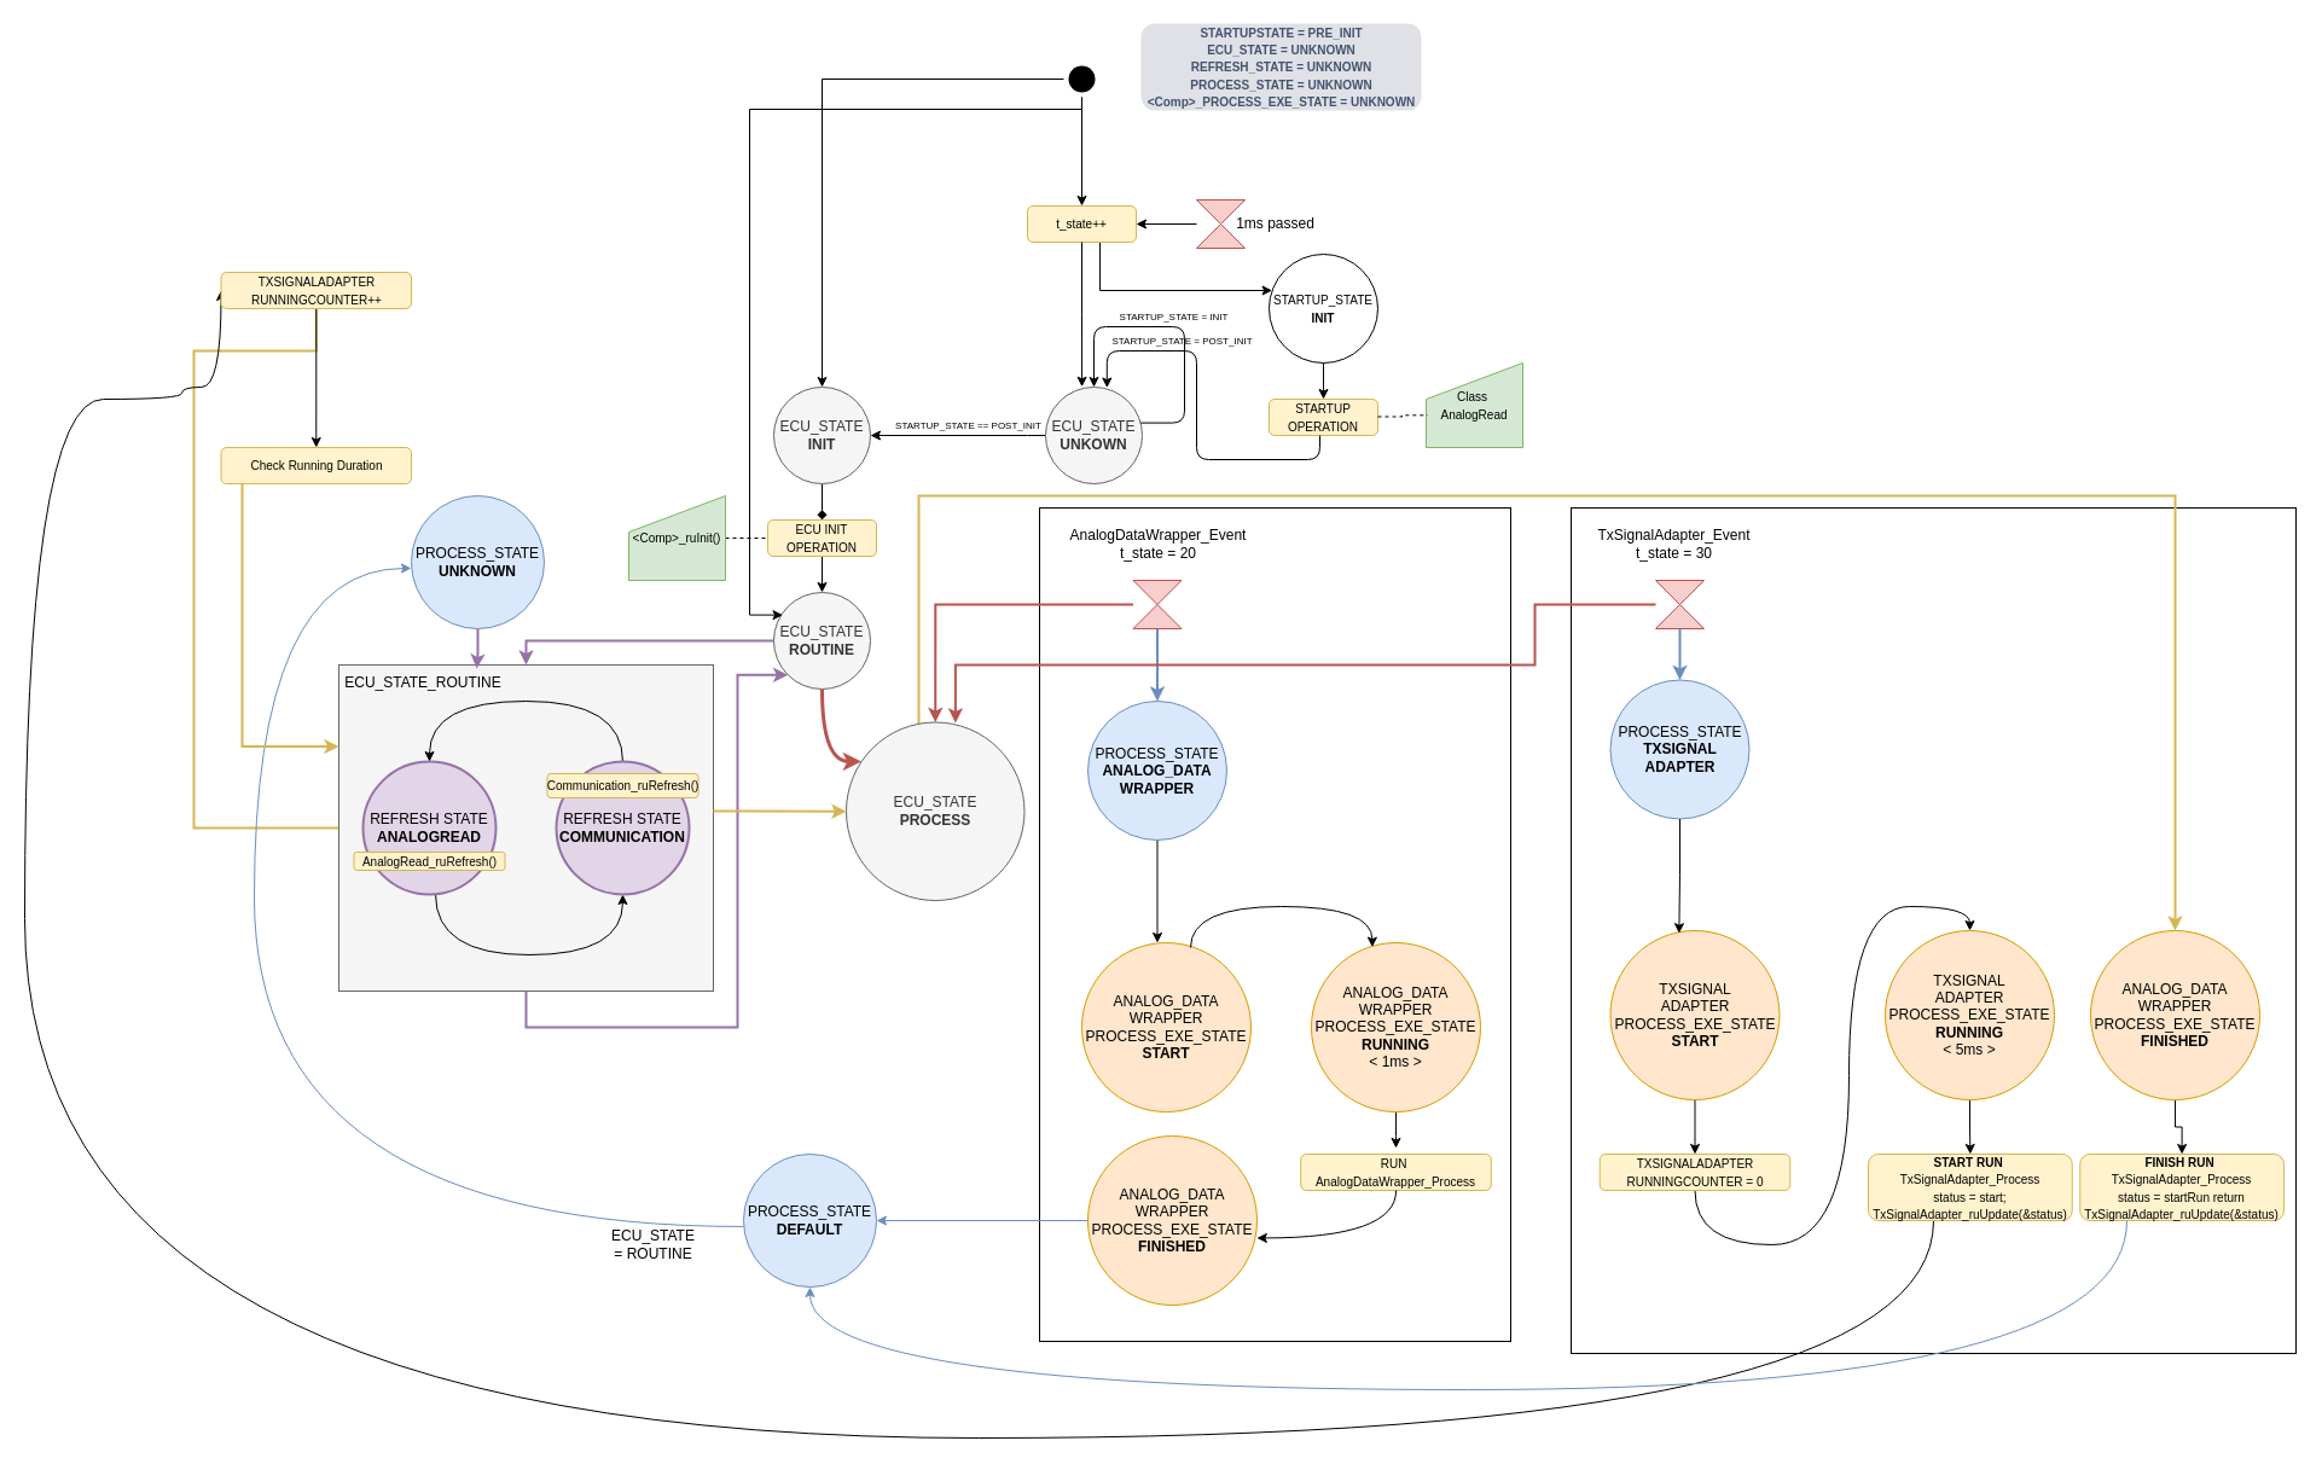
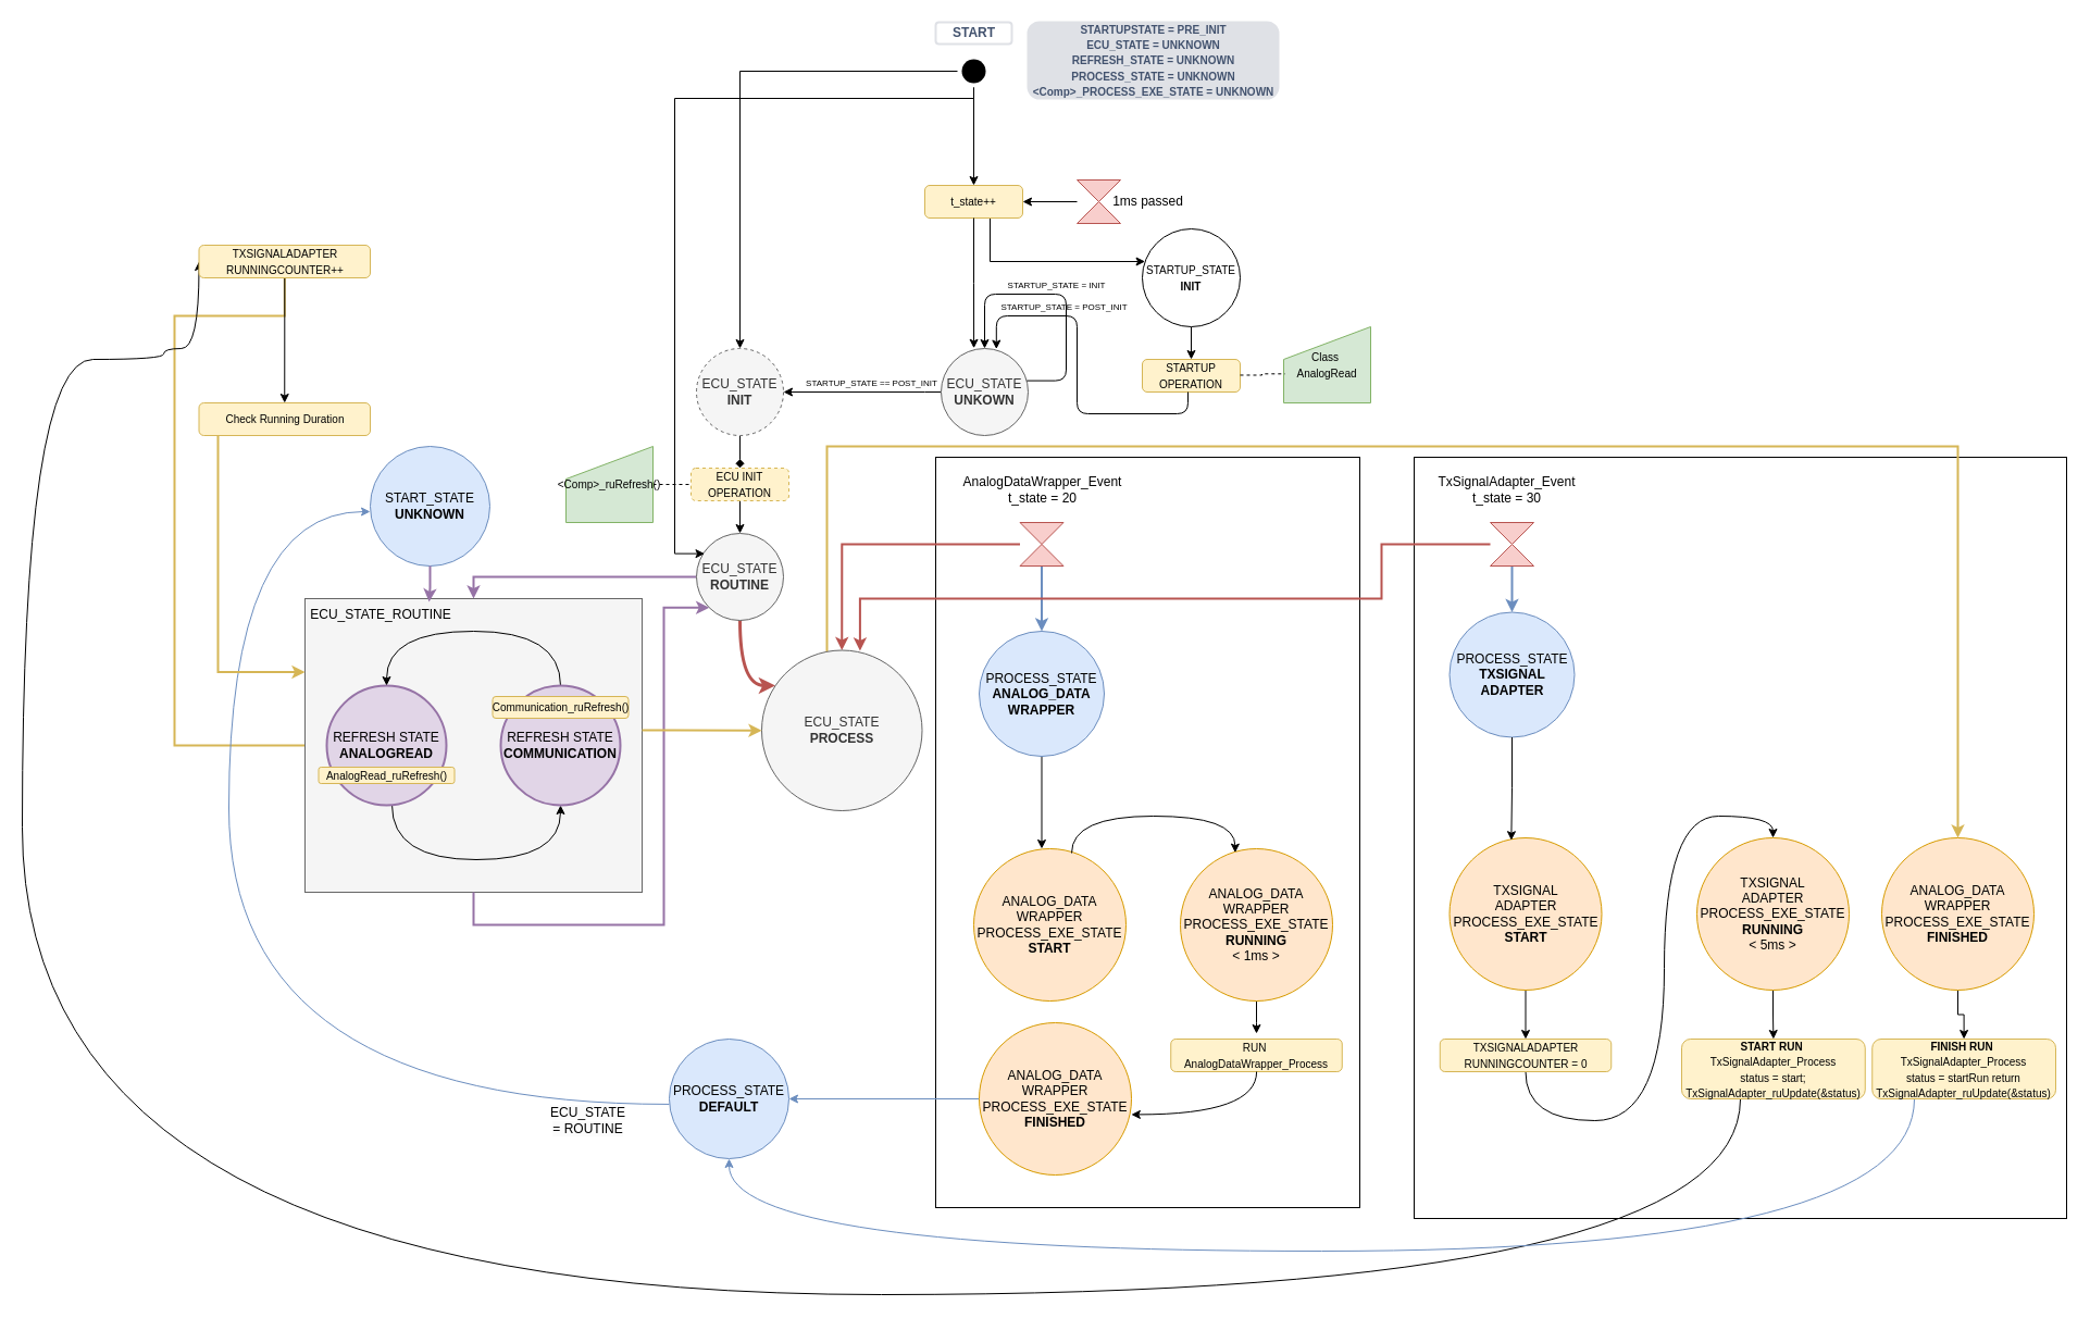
+ <mxCell id="9" value="START" style="dashed=0;html=1;rounded=1;strokeColor=#DFE1E6;fontSize=12;align=center;fontStyle=1;strokeWidth=2;fontColor=#42526E" parent="1" vertex="1"><mxGeometry x="860" y="20" width="70" height="20" as="geometry" /></mxCell>
- <mxCell id="16" value="ECU_STATE&lt;div&gt;&lt;b&gt;INIT&lt;/b&gt;&lt;/div&gt;" style="ellipse;whiteSpace=wrap;html=1;aspect=fixed;fillColor=#f5f5f5;fontColor=#333333;strokeColor=#666666;" parent="1" vertex="1"><mxGeometry x="640" y="320" width="80" height="80" as="geometry" /></mxCell>
+ <mxCell id="16" value="ECU_STATE&lt;div&gt;&lt;b&gt;INIT&lt;/b&gt;&lt;/div&gt;" style="ellipse;whiteSpace=wrap;html=1;aspect=fixed;fillColor=#f5f5f5;fontColor=#333333;strokeColor=#666666;dashed=1;" parent="1" vertex="1"><mxGeometry x="640" y="320" width="80" height="80" as="geometry" /></mxCell>
- <mxCell id="32" value="&lt;span style=&quot;font-size: 10px;&quot;&gt;&amp;lt;Comp&amp;gt;_ruInit()&lt;/span&gt;" style="shape=manualInput;whiteSpace=wrap;html=1;fillColor=#d5e8d4;strokeColor=#82b366;" parent="1" vertex="1"><mxGeometry x="520" y="410" width="80" height="70" as="geometry" /></mxCell>
+ <mxCell id="32" value="&lt;span style=&quot;font-size: 10px;&quot;&gt;&amp;lt;Comp&amp;gt;_ruRefresh()&lt;/span&gt;" style="shape=manualInput;whiteSpace=wrap;html=1;fillColor=#d5e8d4;strokeColor=#82b366;" parent="1" vertex="1"><mxGeometry x="520" y="410" width="80" height="70" as="geometry" /></mxCell>
- <mxCell id="21" value="&lt;font style=&quot;font-size: 10px;&quot;&gt;ECU INIT&lt;/font&gt;&lt;div&gt;&lt;font style=&quot;font-size: 10px;&quot;&gt;OPERATION&lt;/font&gt;&lt;/div&gt;" style="rounded=1;whiteSpace=wrap;html=1;fillColor=#fff2cc;strokeColor=#d6b656;" parent="1" vertex="1"><mxGeometry x="635" y="430" width="90" height="30" as="geometry" /></mxCell>
+ <mxCell id="21" value="&lt;font style=&quot;font-size: 10px;&quot;&gt;ECU INIT&lt;/font&gt;&lt;div&gt;&lt;font style=&quot;font-size: 10px;&quot;&gt;OPERATION&lt;/font&gt;&lt;/div&gt;" style="rounded=1;whiteSpace=wrap;html=1;fillColor=#fff2cc;strokeColor=#d6b656;dashed=1;" parent="1" vertex="1"><mxGeometry x="635" y="430" width="90" height="30" as="geometry" /></mxCell>
- <mxCell id="67" value="PROCESS_STATE&lt;div&gt;&lt;b&gt;UNKNOWN&lt;/b&gt;&lt;/div&gt;" style="ellipse;whiteSpace=wrap;html=1;aspect=fixed;fillColor=#dae8fc;strokeColor=#6c8ebf;" parent="1" vertex="1"><mxGeometry x="340" y="410" width="110" height="110" as="geometry" /></mxCell>
+ <mxCell id="67" value="START_STATE&lt;div&gt;&lt;b&gt;UNKNOWN&lt;/b&gt;&lt;/div&gt;" style="ellipse;whiteSpace=wrap;html=1;aspect=fixed;fillColor=#dae8fc;strokeColor=#6c8ebf;" parent="1" vertex="1"><mxGeometry x="340" y="410" width="110" height="110" as="geometry" /></mxCell>
